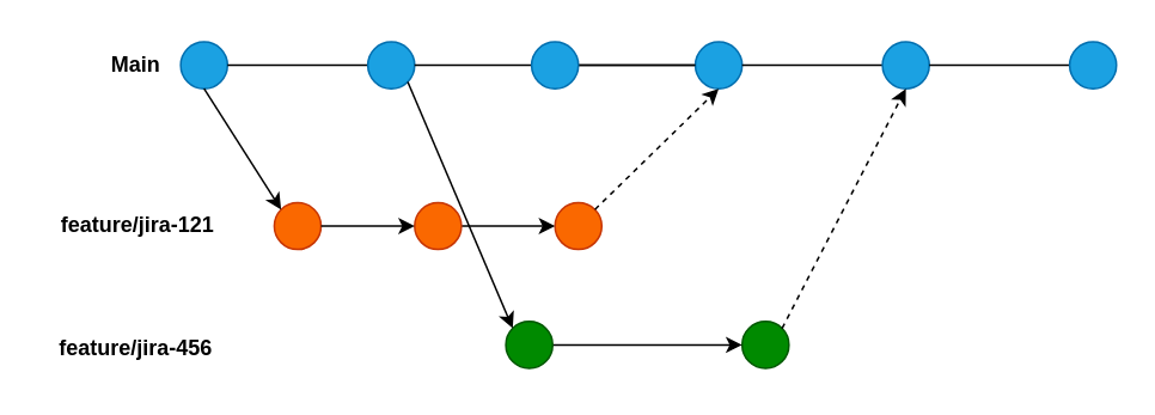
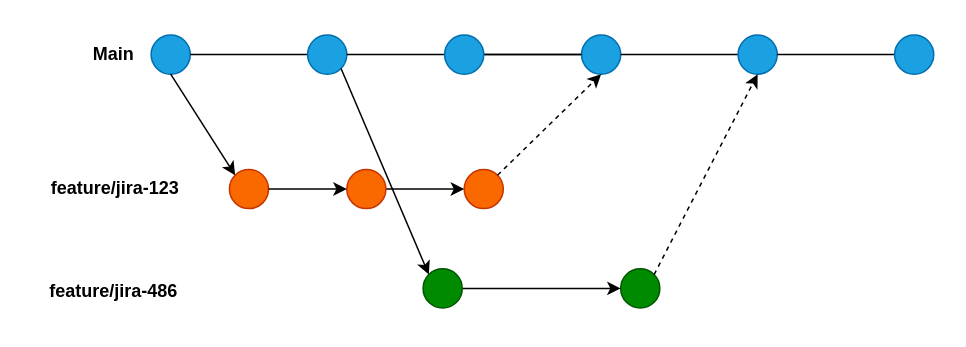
- <mxCell id="27" value="feature/jira-121" style="text;html=1;align=center;verticalAlign=middle;resizable=0;points=[];autosize=1;strokeColor=none;fillColor=none;fontStyle=1" vertex="1" parent="2"><mxGeometry x="-28.913" y="89.618" width="110" height="30" as="geometry" /></mxCell>
+ <mxCell id="27" value="feature/jira-123" style="text;html=1;align=center;verticalAlign=middle;resizable=0;points=[];autosize=1;strokeColor=none;fillColor=none;fontStyle=1" vertex="1" parent="2"><mxGeometry x="-28.913" y="89.618" width="110" height="30" as="geometry" /></mxCell>
- <mxCell id="28" value="&lt;div&gt;feature/jira-456&lt;/div&gt;" style="text;html=1;align=center;verticalAlign=middle;resizable=0;points=[];autosize=1;strokeColor=none;fillColor=none;fontStyle=1" vertex="1" parent="2"><mxGeometry x="-29.999" y="157.838" width="110" height="30" as="geometry" /></mxCell>
+ <mxCell id="28" value="&lt;div&gt;feature/jira-486&lt;/div&gt;" style="text;html=1;align=center;verticalAlign=middle;resizable=0;points=[];autosize=1;strokeColor=none;fillColor=none;fontStyle=1" vertex="1" parent="2"><mxGeometry x="-29.999" y="157.838" width="110" height="30" as="geometry" /></mxCell>
